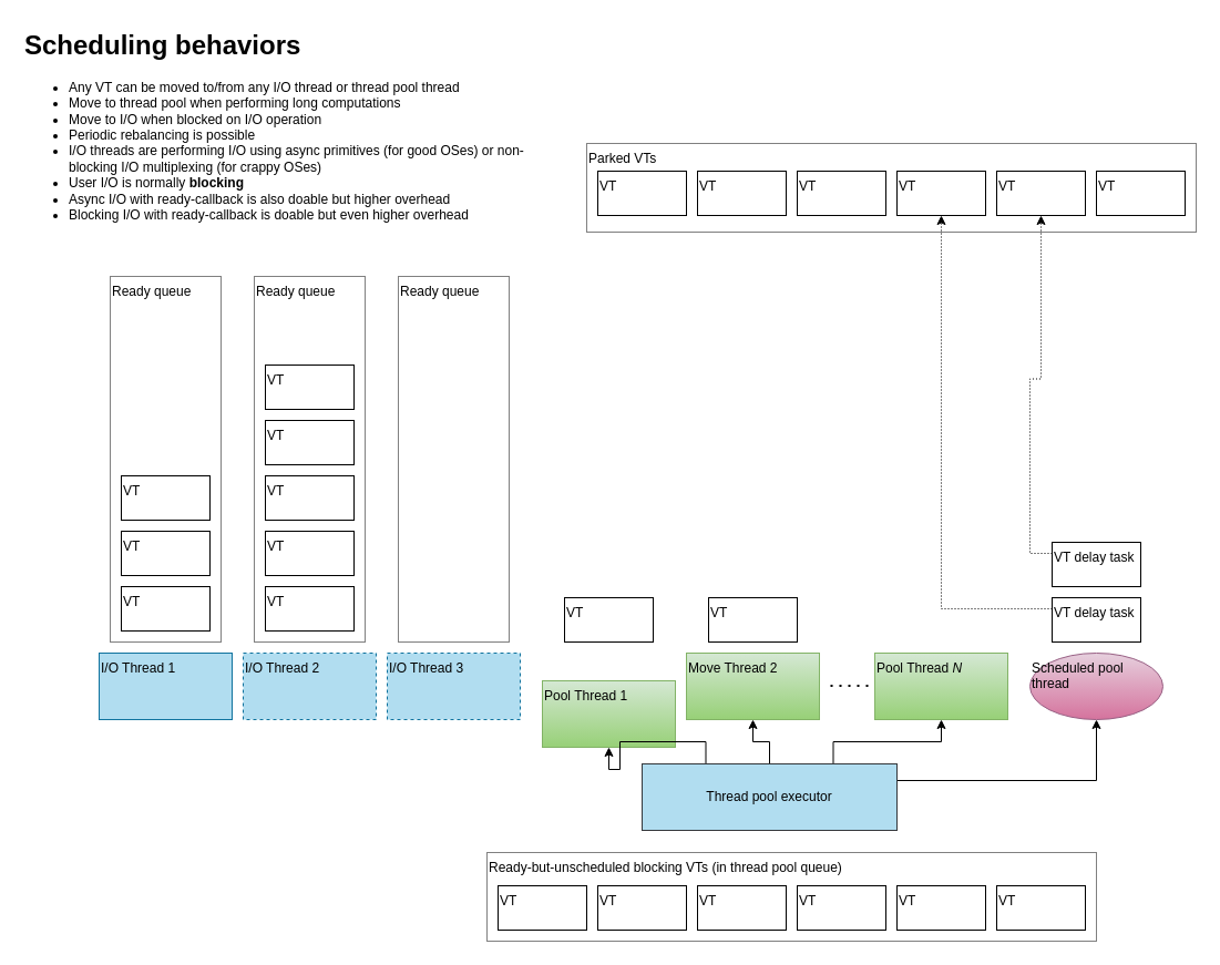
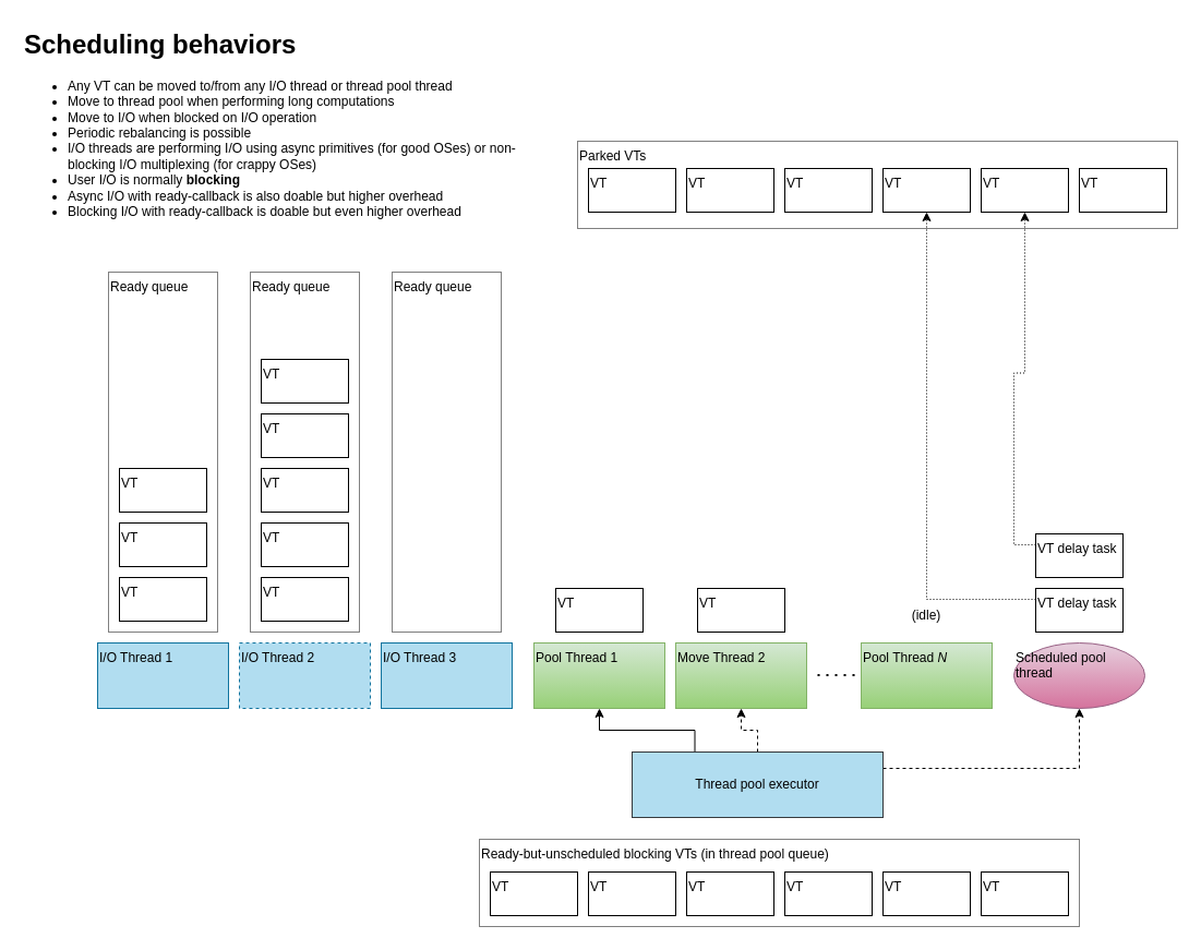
+ <mxCell id="20" value="(idle)" style="text;html=1;align=center;verticalAlign=middle;whiteSpace=wrap;rounded=0;" vertex="1" parent="1"><mxGeometry x="819" y="549" width="60" height="30" as="geometry" /></mxCell>
- <mxCell id="8" value="I/O Thread 3" style="rounded=0;whiteSpace=wrap;html=1;align=left;verticalAlign=top;fillColor=#b1ddf0;strokeColor=#10739e;dashed=1;" vertex="1" parent="1"><mxGeometry x="349" y="589" width="120" height="60" as="geometry" /></mxCell>
+ <mxCell id="8" value="I/O Thread 3" style="rounded=0;whiteSpace=wrap;html=1;align=left;verticalAlign=top;fillColor=#b1ddf0;strokeColor=#10739e;" vertex="1" parent="1"><mxGeometry x="349" y="589" width="120" height="60" as="geometry" /></mxCell>
- <mxCell id="9" value="Pool Thread 1" style="rounded=0;whiteSpace=wrap;html=1;fillColor=#d5e8d4;gradientColor=#97d077;strokeColor=#82b366;align=left;verticalAlign=top;" vertex="1" parent="1"><mxGeometry x="489" y="614" width="120" height="60" as="geometry" /></mxCell>
+ <mxCell id="9" value="Pool Thread 1" style="rounded=0;whiteSpace=wrap;html=1;fillColor=#d5e8d4;gradientColor=#97d077;strokeColor=#82b366;align=left;verticalAlign=top;" vertex="1" parent="1"><mxGeometry x="489" y="589" width="120" height="60" as="geometry" /></mxCell>
- <mxCell id="22" style="edgeStyle=orthogonalEdgeStyle;rounded=0;orthogonalLoop=1;jettySize=auto;html=1;exitX=0.5;exitY=0;exitDx=0;exitDy=0;entryX=0.5;entryY=1;entryDx=0;entryDy=0;" edge="1" parent="1" source="25" target="10"><mxGeometry relative="1" as="geometry" /></mxCell>
+ <mxCell id="22" style="edgeStyle=orthogonalEdgeStyle;rounded=0;orthogonalLoop=1;jettySize=auto;html=1;exitX=0.5;exitY=0;exitDx=0;exitDy=0;entryX=0.5;entryY=1;entryDx=0;entryDy=0;dashed=1;" edge="1" parent="1" source="25" target="10"><mxGeometry relative="1" as="geometry" /></mxCell>
- <mxCell id="23" style="edgeStyle=orthogonalEdgeStyle;rounded=0;orthogonalLoop=1;jettySize=auto;html=1;exitX=0.75;exitY=0;exitDx=0;exitDy=0;entryX=0.5;entryY=1;entryDx=0;entryDy=0;" edge="1" parent="1" source="25" target="11"><mxGeometry relative="1" as="geometry" /></mxCell>
- <mxCell id="24" style="edgeStyle=orthogonalEdgeStyle;rounded=0;orthogonalLoop=1;jettySize=auto;html=1;exitX=1;exitY=0.25;exitDx=0;exitDy=0;entryX=0.5;entryY=1;entryDx=0;entryDy=0;" edge="1" parent="1" source="25" target="43"><mxGeometry relative="1" as="geometry" /></mxCell>
+ <mxCell id="24" style="edgeStyle=orthogonalEdgeStyle;rounded=0;orthogonalLoop=1;jettySize=auto;html=1;exitX=1;exitY=0.25;exitDx=0;exitDy=0;entryX=0.5;entryY=1;entryDx=0;entryDy=0;dashed=1;" edge="1" parent="1" source="25" target="43"><mxGeometry relative="1" as="geometry" /></mxCell>
